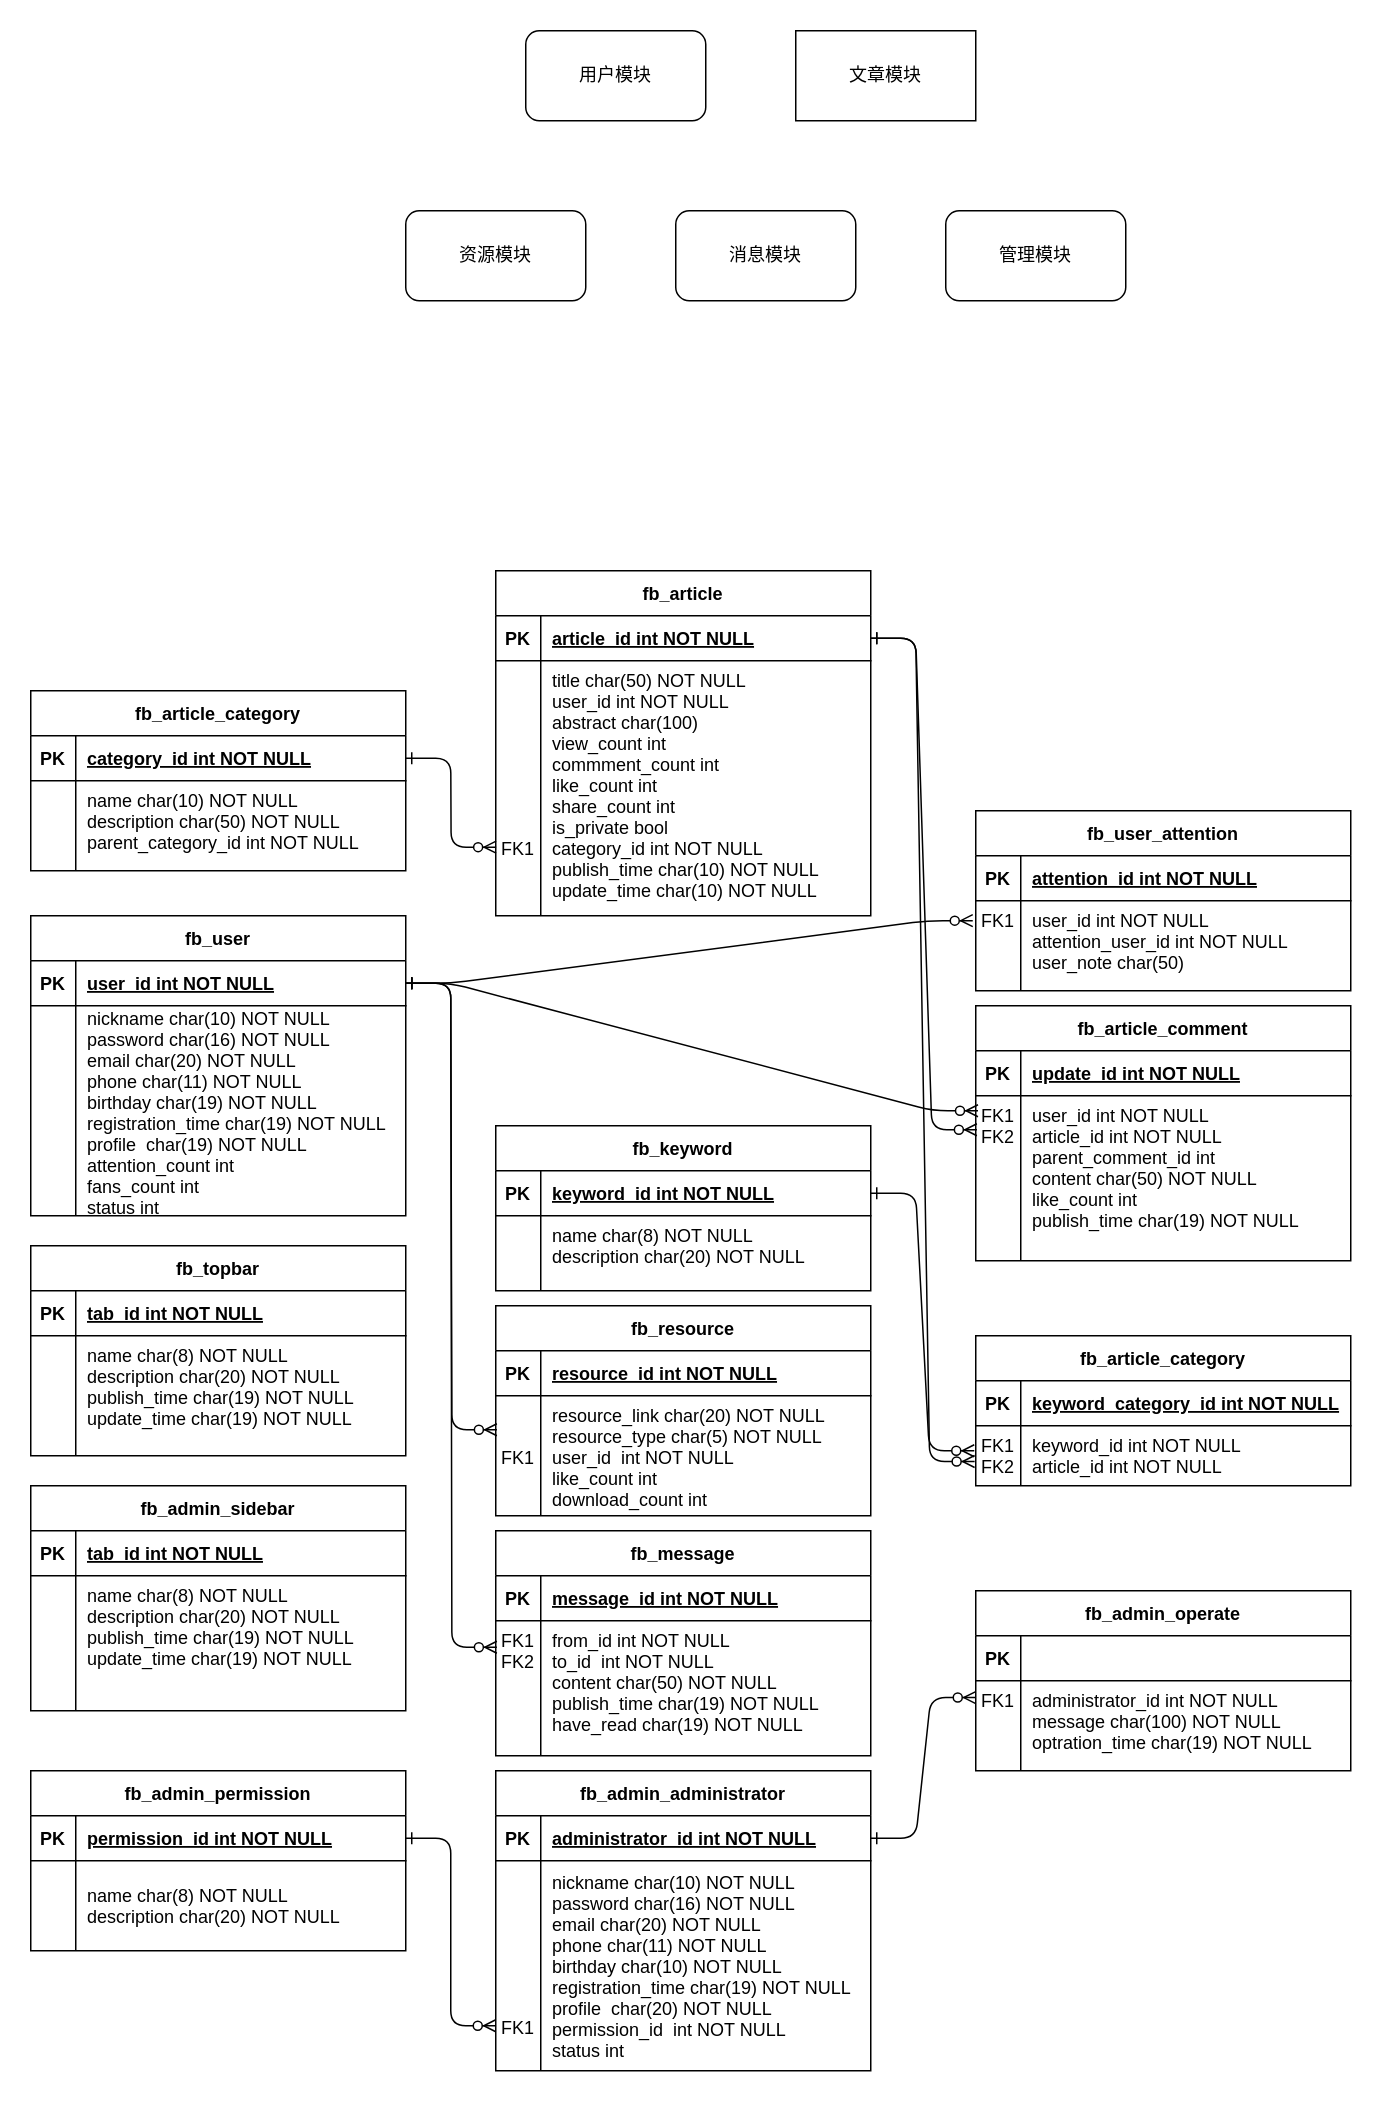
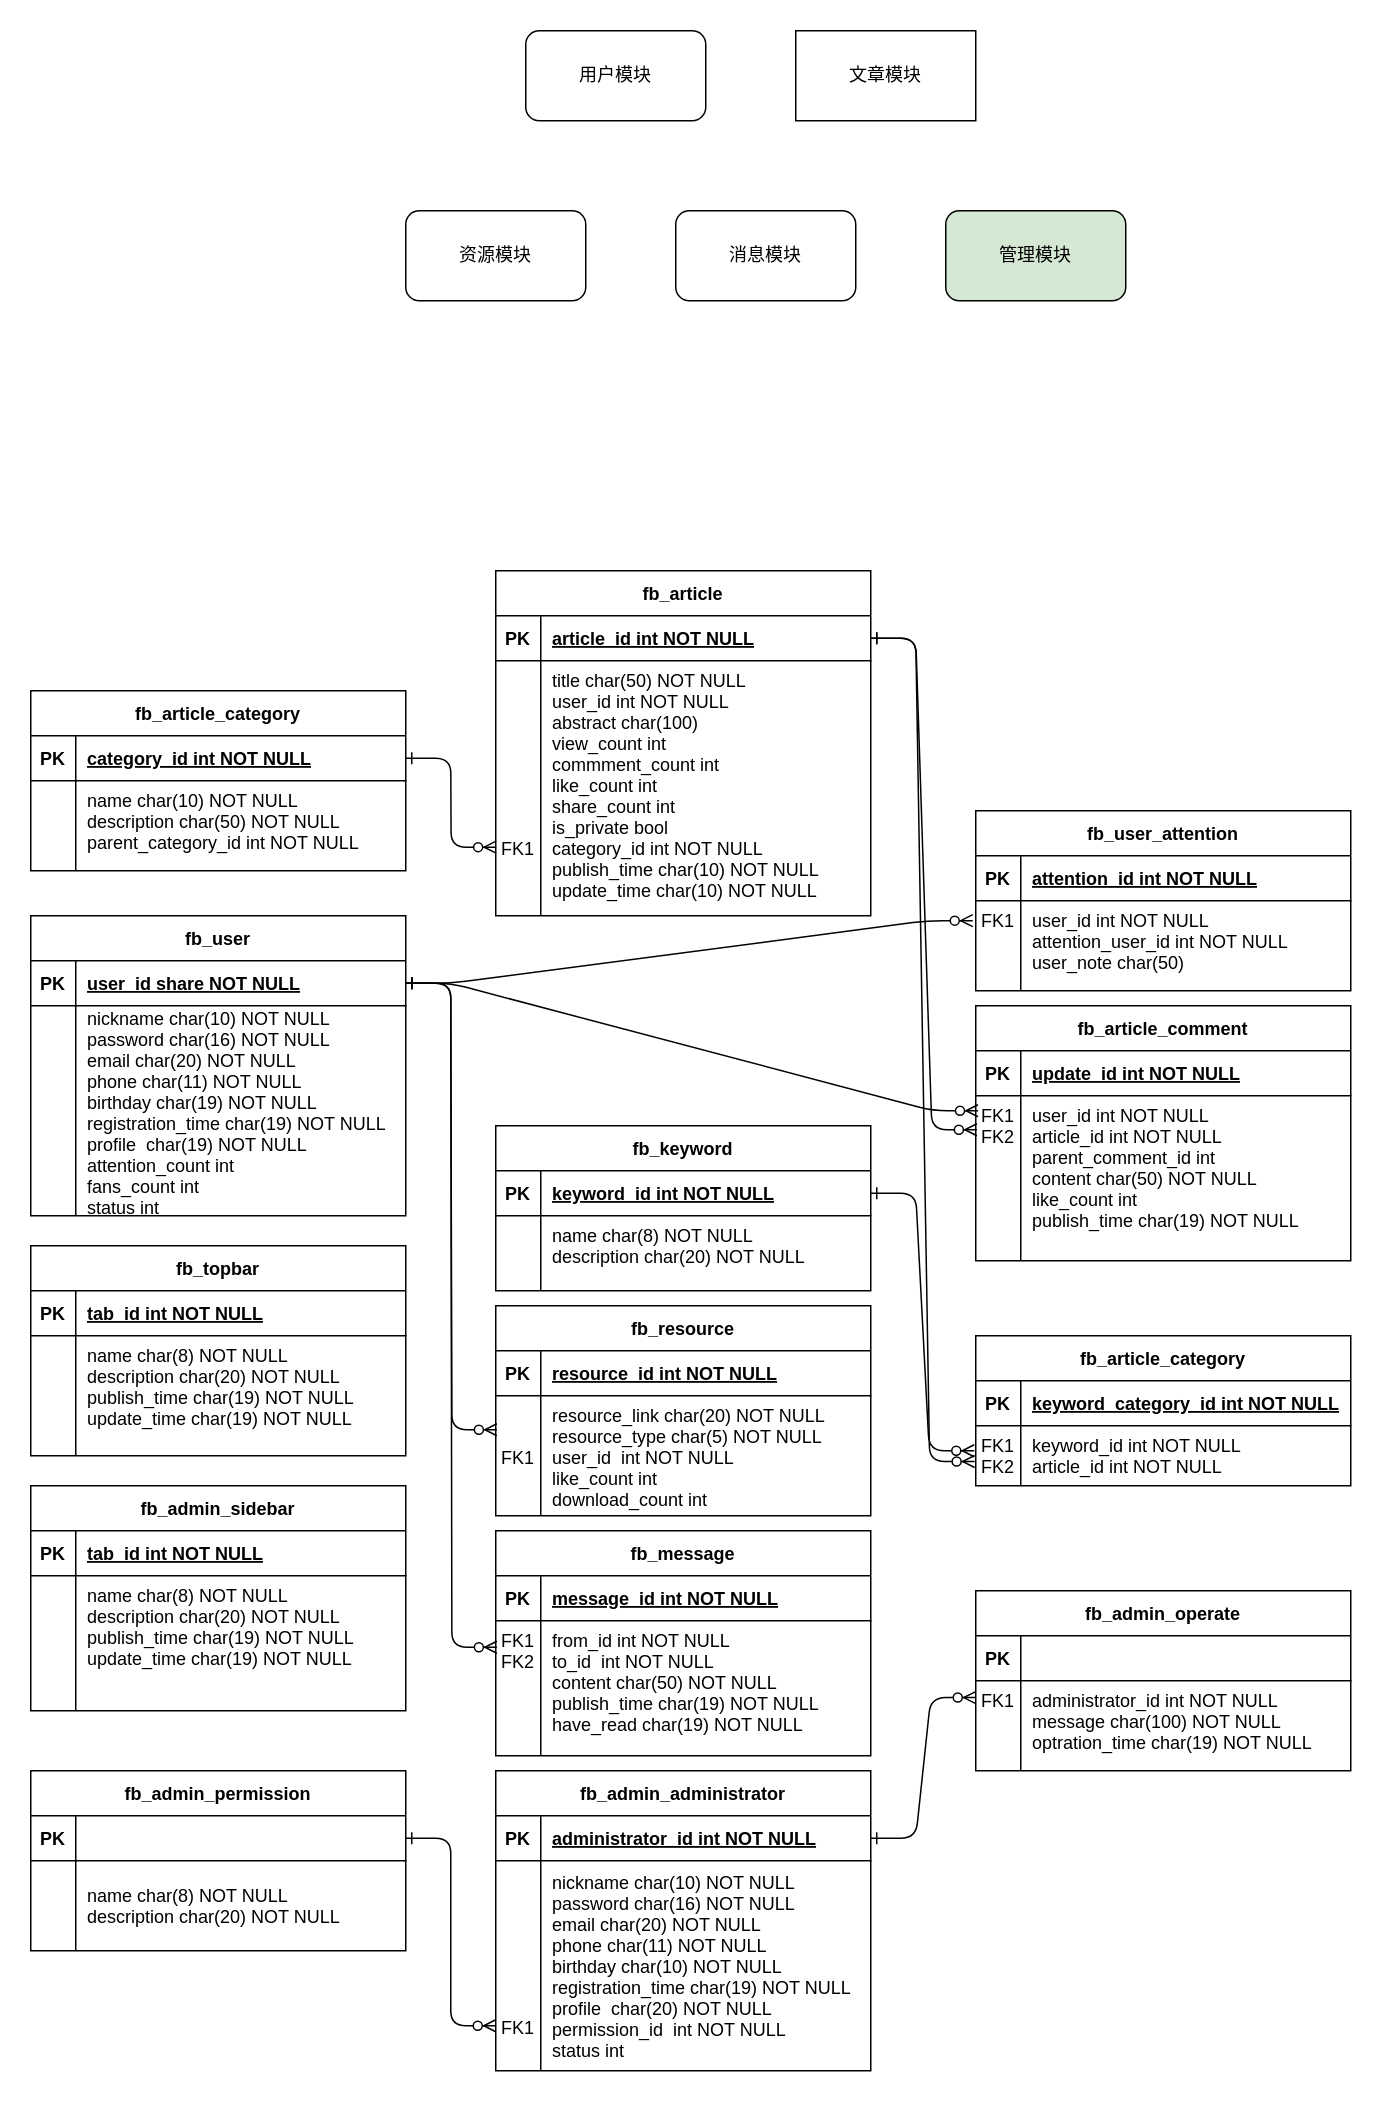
- <mxCell id="113" value="管理模块" style="rounded=1;whiteSpace=wrap;html=1;" vertex="1" parent="1"><mxGeometry x="630" y="140" width="120" height="60" as="geometry" /></mxCell>
+ <mxCell id="113" value="管理模块" style="rounded=1;whiteSpace=wrap;html=1;fillColor=#d5e8d4;" vertex="1" parent="1"><mxGeometry x="630" y="140" width="120" height="60" as="geometry" /></mxCell>
- <mxCell id="20" value="user_id int NOT NULL" style="shape=partialRectangle;overflow=hidden;connectable=0;fillColor=none;top=0;left=0;bottom=0;right=0;align=left;spacingLeft=6;fontStyle=5;" parent="18" vertex="1"><mxGeometry x="30" width="220" height="30" as="geometry"><mxRectangle width="220" height="30" as="alternateBounds" /></mxGeometry></mxCell>
+ <mxCell id="20" value="user_id share NOT NULL" style="shape=partialRectangle;overflow=hidden;connectable=0;fillColor=none;top=0;left=0;bottom=0;right=0;align=left;spacingLeft=6;fontStyle=5;" parent="18" vertex="1"><mxGeometry x="30" width="220" height="30" as="geometry"><mxRectangle width="220" height="30" as="alternateBounds" /></mxGeometry></mxCell>
- <mxCell id="101" value="permission_id int NOT NULL" style="shape=partialRectangle;overflow=hidden;connectable=0;fillColor=none;top=0;left=0;bottom=0;right=0;align=left;spacingLeft=6;fontStyle=5;" vertex="1" parent="99"><mxGeometry x="30" width="220" height="30" as="geometry"><mxRectangle width="220" height="30" as="alternateBounds" /></mxGeometry></mxCell>
